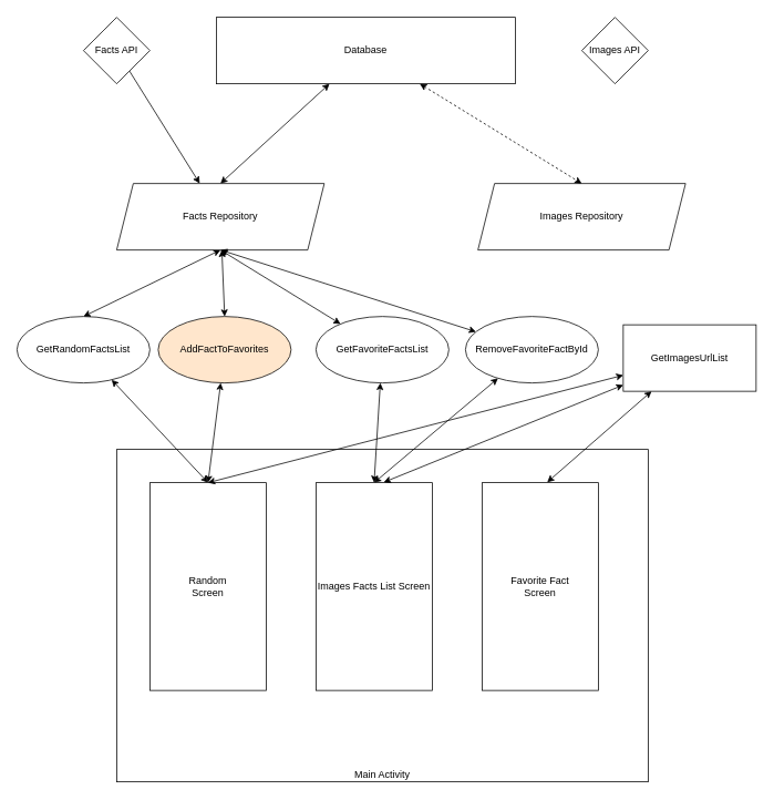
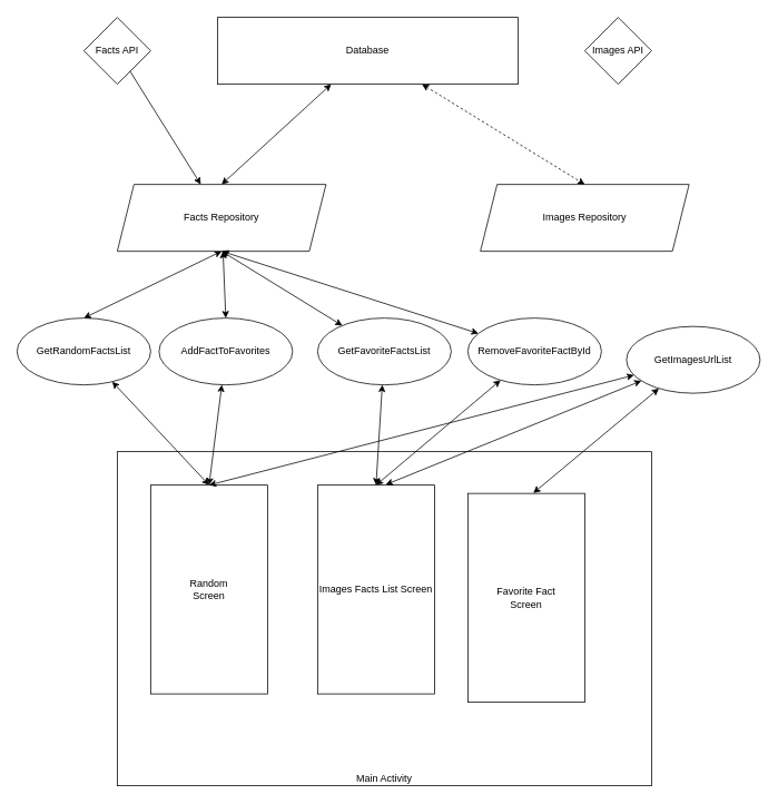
- <mxCell id="26" value="AddFactToFavorites" style="ellipse;whiteSpace=wrap;html=1;fillColor=#ffe6cc;" parent="1" vertex="1"><mxGeometry x="190" y="380" width="160" height="80" as="geometry" /></mxCell>
+ <mxCell id="26" value="AddFactToFavorites" style="ellipse;whiteSpace=wrap;html=1;" parent="1" vertex="1"><mxGeometry x="190" y="380" width="160" height="80" as="geometry" /></mxCell>
- <mxCell id="20" value="GetImagesUrlList" style="whiteSpace=wrap;html=1;rounded=0;" parent="1" vertex="1"><mxGeometry x="750" y="390" width="160" height="80" as="geometry" /></mxCell>
+ <mxCell id="20" value="GetImagesUrlList" style="ellipse;whiteSpace=wrap;html=1;" parent="1" vertex="1"><mxGeometry x="750" y="390" width="160" height="80" as="geometry" /></mxCell>
- <mxCell id="5" value="Favorite Fact &lt;br&gt;Screen" style="rounded=0;whiteSpace=wrap;html=1;" parent="1" vertex="1"><mxGeometry x="580" y="580" width="140" height="250" as="geometry" /></mxCell>
+ <mxCell id="5" value="Favorite Fact &lt;br&gt;Screen" style="rounded=0;whiteSpace=wrap;html=1;" parent="1" vertex="1"><mxGeometry x="560" y="590" width="140" height="250" as="geometry" /></mxCell>
